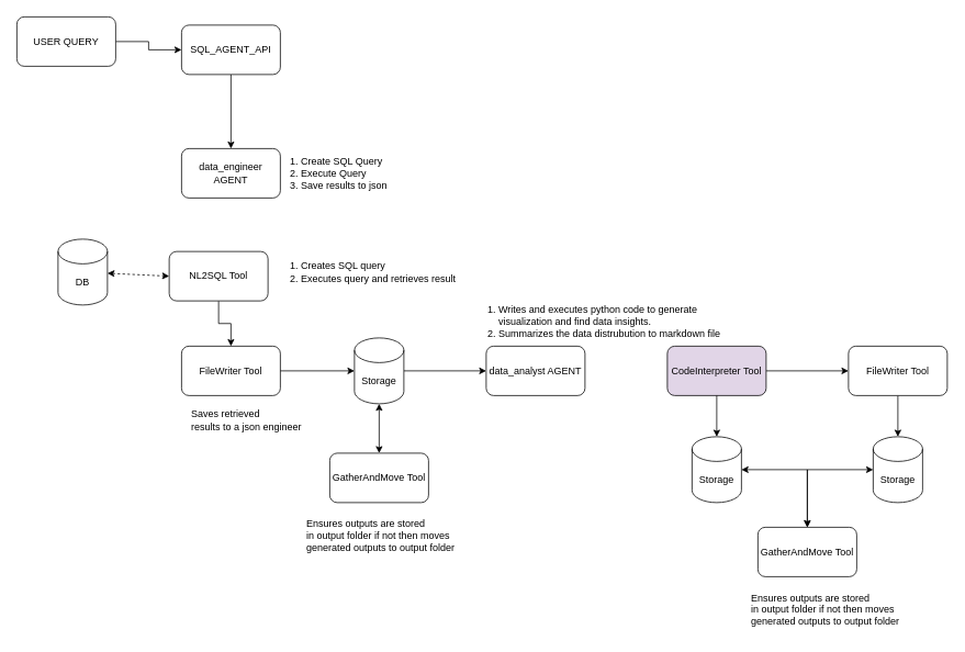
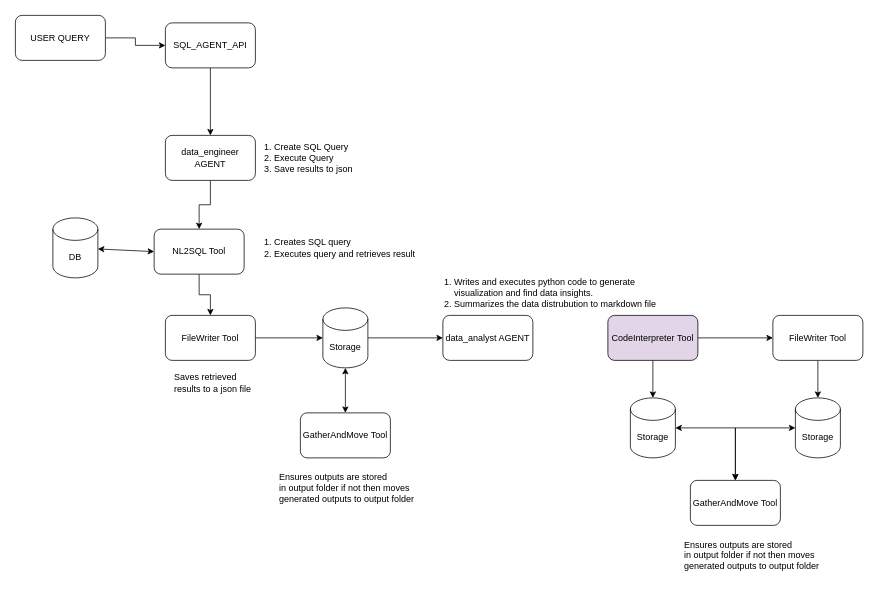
+ <mxCell id="6" style="edgeStyle=orthogonalEdgeStyle;rounded=0;orthogonalLoop=1;jettySize=auto;html=1;" edge="1" parent="1" source="7" target="9"><mxGeometry relative="1" as="geometry" /></mxCell>
- <mxCell id="10" style="rounded=0;orthogonalLoop=1;jettySize=auto;html=1;entryX=0;entryY=0.5;entryDx=0;entryDy=0;startArrow=classic;startFill=1;dashed=1;" edge="1" parent="1" source="11" target="9"><mxGeometry relative="1" as="geometry" /></mxCell>
+ <mxCell id="10" style="rounded=0;orthogonalLoop=1;jettySize=auto;html=1;entryX=0;entryY=0.5;entryDx=0;entryDy=0;startArrow=classic;startFill=1;" edge="1" parent="1" source="11" target="9"><mxGeometry relative="1" as="geometry" /></mxCell>
- <mxCell id="31" value="Saves retrieved&amp;nbsp;&lt;div&gt;results to a json engineer&lt;/div&gt;" style="text;html=1;align=left;verticalAlign=middle;resizable=0;points=[];autosize=1;strokeColor=none;fillColor=none;" vertex="1" parent="1"><mxGeometry x="230" y="490" width="130" height="40" as="geometry" /></mxCell>
+ <mxCell id="31" value="Saves retrieved&amp;nbsp;&lt;div&gt;results to a json file&lt;/div&gt;" style="text;html=1;align=left;verticalAlign=middle;resizable=0;points=[];autosize=1;strokeColor=none;fillColor=none;" vertex="1" parent="1"><mxGeometry x="230" y="490" width="130" height="40" as="geometry" /></mxCell>
